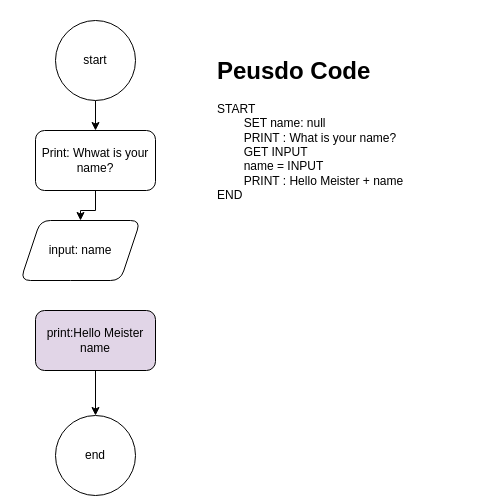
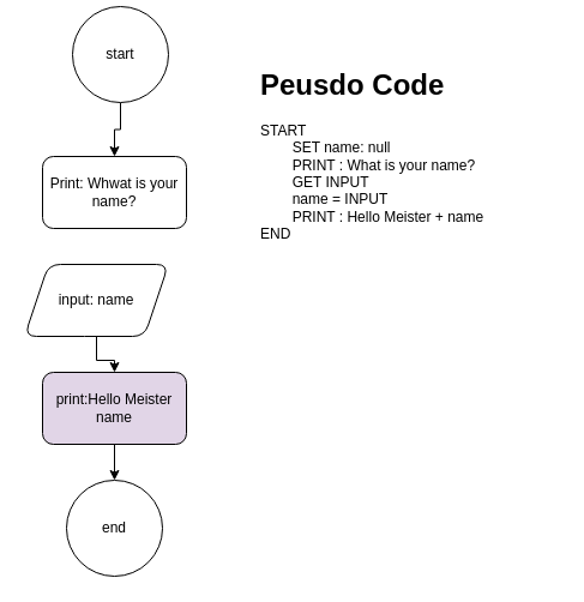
- <mxCell id="3" value="start" style="ellipse;whiteSpace=wrap;html=1;aspect=fixed;" vertex="1" parent="1"><mxGeometry x="55" y="20" width="80" height="80" as="geometry" /></mxCell>
+ <mxCell id="3" value="start" style="ellipse;whiteSpace=wrap;html=1;aspect=fixed;" vertex="1" parent="1"><mxGeometry x="60" y="5" width="80" height="80" as="geometry" /></mxCell>
- <mxCell id="4" value="" style="edgeStyle=orthogonalEdgeStyle;rounded=0;orthogonalLoop=1;jettySize=auto;html=1;" edge="1" parent="1" source="5" target="7"><mxGeometry relative="1" as="geometry" /></mxCell>
+ <mxCell id="6" value="" style="edgeStyle=orthogonalEdgeStyle;rounded=0;orthogonalLoop=1;jettySize=auto;html=1;" edge="1" parent="1" source="7" target="9"><mxGeometry relative="1" as="geometry" /></mxCell>
- <mxCell id="10" value="end" style="ellipse;whiteSpace=wrap;html=1;rounded=1;" vertex="1" parent="1"><mxGeometry x="55" y="415" width="80" height="80" as="geometry" /></mxCell>
+ <mxCell id="10" value="end" style="ellipse;whiteSpace=wrap;html=1;rounded=1;" vertex="1" parent="1"><mxGeometry x="55" y="400" width="80" height="80" as="geometry" /></mxCell>
